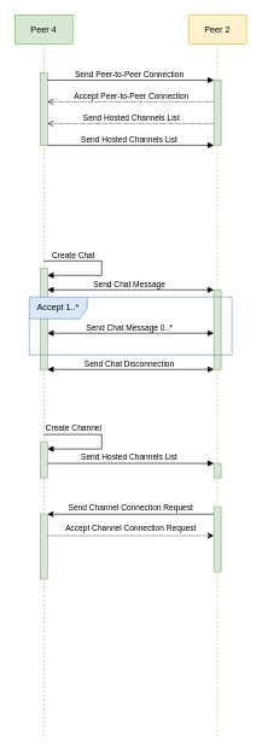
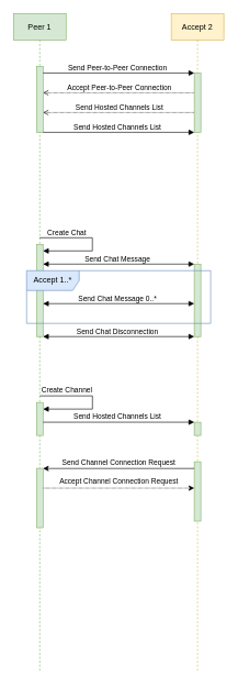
- <mxCell id="4" value="Peer 4" style="shape=umlLifeline;perimeter=lifelinePerimeter;whiteSpace=wrap;html=1;container=1;collapsible=0;recursiveResize=0;outlineConnect=0;fillColor=#d5e8d4;strokeColor=#82b366;" vertex="1" parent="1"><mxGeometry x="20.06" y="20" width="79.94" height="1000" as="geometry" /></mxCell>
+ <mxCell id="4" value="Peer 1" style="shape=umlLifeline;perimeter=lifelinePerimeter;whiteSpace=wrap;html=1;container=1;collapsible=0;recursiveResize=0;outlineConnect=0;fillColor=#d5e8d4;strokeColor=#82b366;" vertex="1" parent="1"><mxGeometry x="20.06" y="20" width="79.94" height="1000" as="geometry" /></mxCell>
- <mxCell id="10" value="Peer 2" style="shape=umlLifeline;perimeter=lifelinePerimeter;whiteSpace=wrap;html=1;container=1;collapsible=0;recursiveResize=0;outlineConnect=0;fillColor=#fff2cc;strokeColor=#d6b656;" vertex="1" parent="1"><mxGeometry x="260" y="20" width="80" height="1000" as="geometry" /></mxCell>
+ <mxCell id="10" value="Accept 2" style="shape=umlLifeline;perimeter=lifelinePerimeter;whiteSpace=wrap;html=1;container=1;collapsible=0;recursiveResize=0;outlineConnect=0;fillColor=#fff2cc;strokeColor=#d6b656;" vertex="1" parent="1"><mxGeometry x="260" y="20" width="80" height="1000" as="geometry" /></mxCell>
